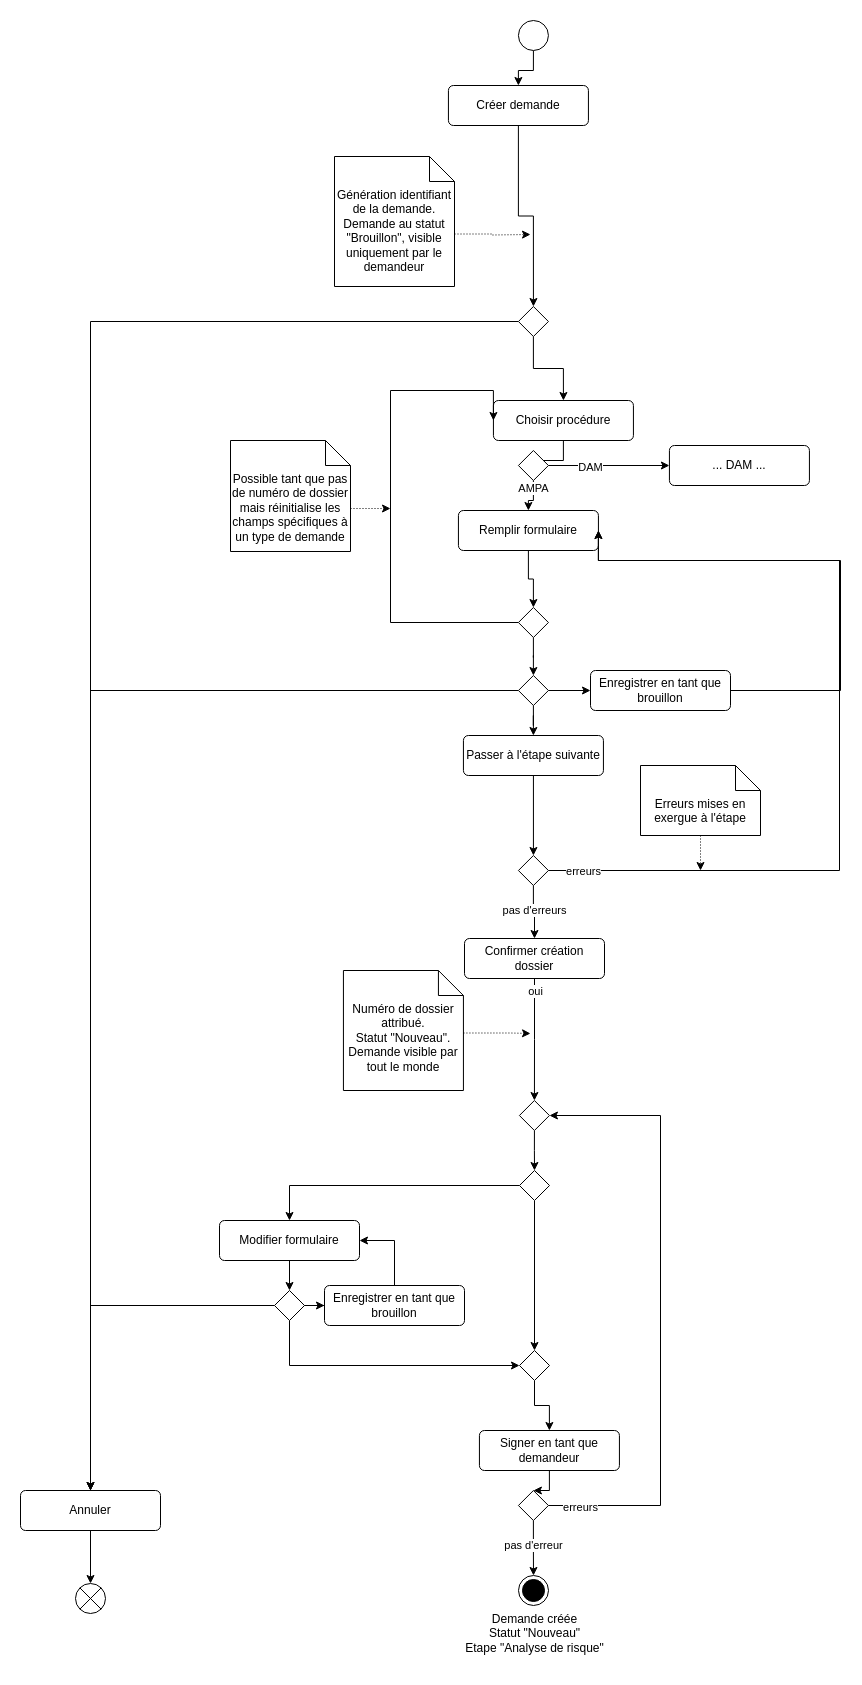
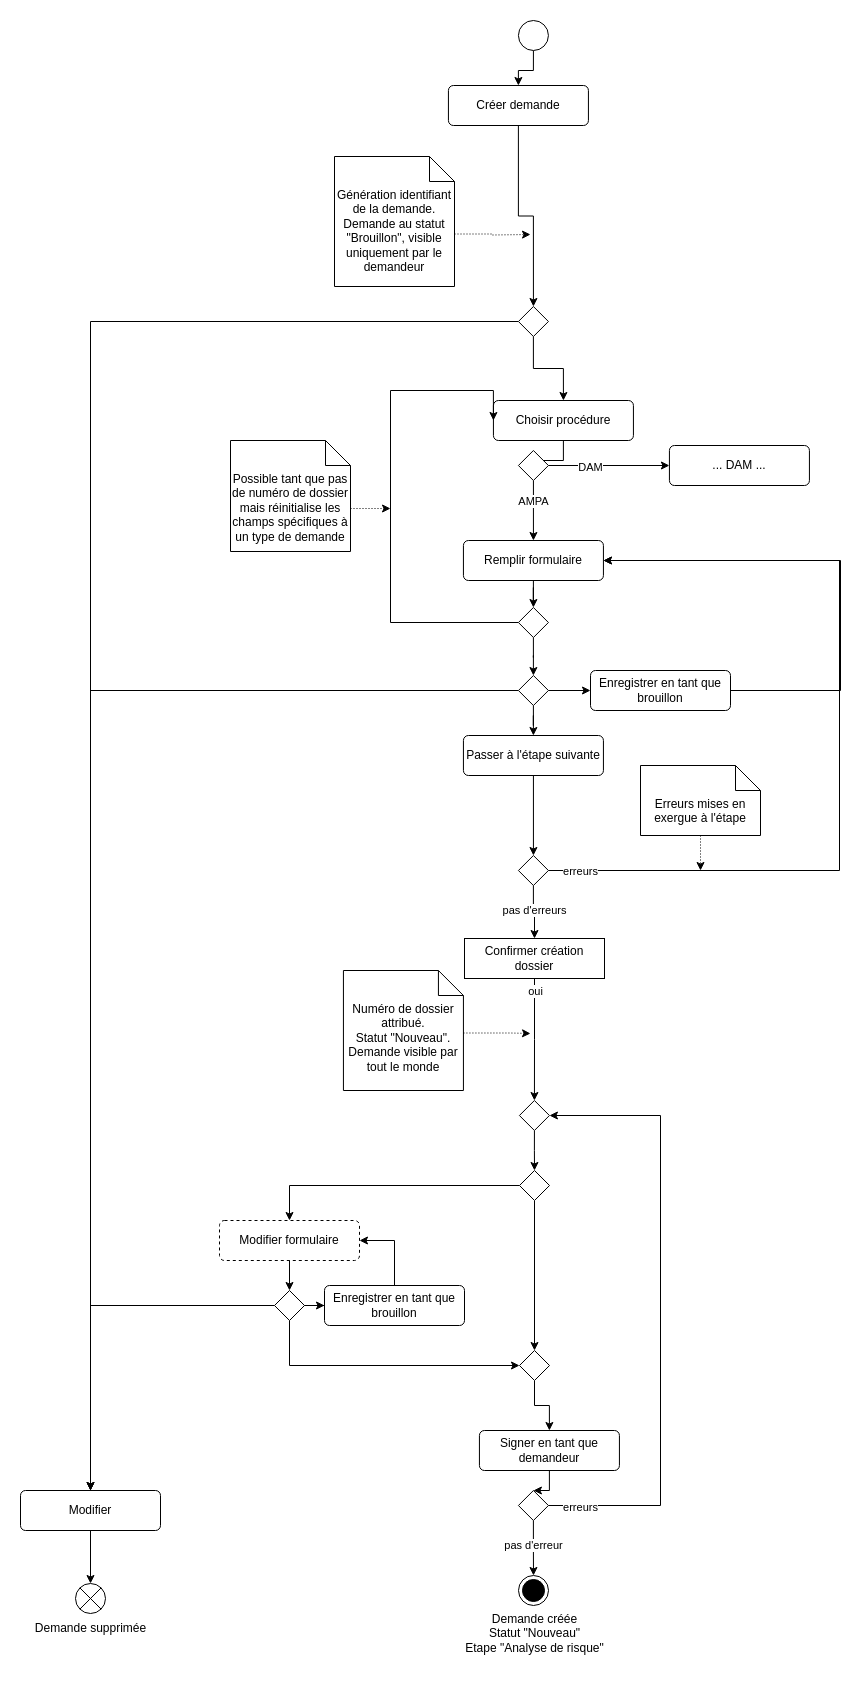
- <mxCell id="8" value="Remplir formulaire" style="html=1;align=center;verticalAlign=middle;rounded=1;absoluteArcSize=1;arcSize=10;dashed=0;whiteSpace=wrap;" vertex="1" parent="1"><mxGeometry x="457.93" y="510" width="140" height="40" as="geometry" /></mxCell>
+ <mxCell id="8" value="Remplir formulaire" style="html=1;align=center;verticalAlign=middle;rounded=1;absoluteArcSize=1;arcSize=10;dashed=0;whiteSpace=wrap;" vertex="1" parent="1"><mxGeometry x="462.93" y="540" width="140" height="40" as="geometry" /></mxCell>
- <mxCell id="35" value="Confirmer création dossier" style="html=1;align=center;verticalAlign=middle;rounded=1;absoluteArcSize=1;arcSize=10;dashed=0;whiteSpace=wrap;" vertex="1" parent="1"><mxGeometry x="464" y="938" width="140" height="40" as="geometry" /></mxCell>
+ <mxCell id="35" value="Confirmer création dossier" style="html=1;align=center;verticalAlign=middle;absoluteArcSize=1;arcSize=10;dashed=0;whiteSpace=wrap;rounded=0;" vertex="1" parent="1"><mxGeometry x="464" y="938" width="140" height="40" as="geometry" /></mxCell>
- <mxCell id="40" value="Modifier formulaire" style="html=1;align=center;verticalAlign=middle;rounded=1;absoluteArcSize=1;arcSize=10;dashed=0;whiteSpace=wrap;" vertex="1" parent="1"><mxGeometry x="219" y="1220" width="140" height="40" as="geometry" /></mxCell>
+ <mxCell id="40" value="Modifier formulaire" style="html=1;align=center;verticalAlign=middle;rounded=1;absoluteArcSize=1;arcSize=10;dashed=1;whiteSpace=wrap;" vertex="1" parent="1"><mxGeometry x="219" y="1220" width="140" height="40" as="geometry" /></mxCell>
- <mxCell id="15" value="Annuler" style="html=1;align=center;verticalAlign=middle;rounded=1;absoluteArcSize=1;arcSize=10;dashed=0;whiteSpace=wrap;" vertex="1" parent="1"><mxGeometry x="20" y="1490" width="140" height="40" as="geometry" /></mxCell>
+ <mxCell id="15" value="Modifier" style="html=1;align=center;verticalAlign=middle;rounded=1;absoluteArcSize=1;arcSize=10;dashed=0;whiteSpace=wrap;" vertex="1" parent="1"><mxGeometry x="20" y="1490" width="140" height="40" as="geometry" /></mxCell>
+ <mxCell id="16" value="Demande supprimée" style="text;html=1;align=center;verticalAlign=middle;resizable=0;points=[];autosize=1;strokeColor=none;fillColor=none;" vertex="1" parent="1"><mxGeometry x="25" y="1613" width="130" height="30" as="geometry" /></mxCell>
